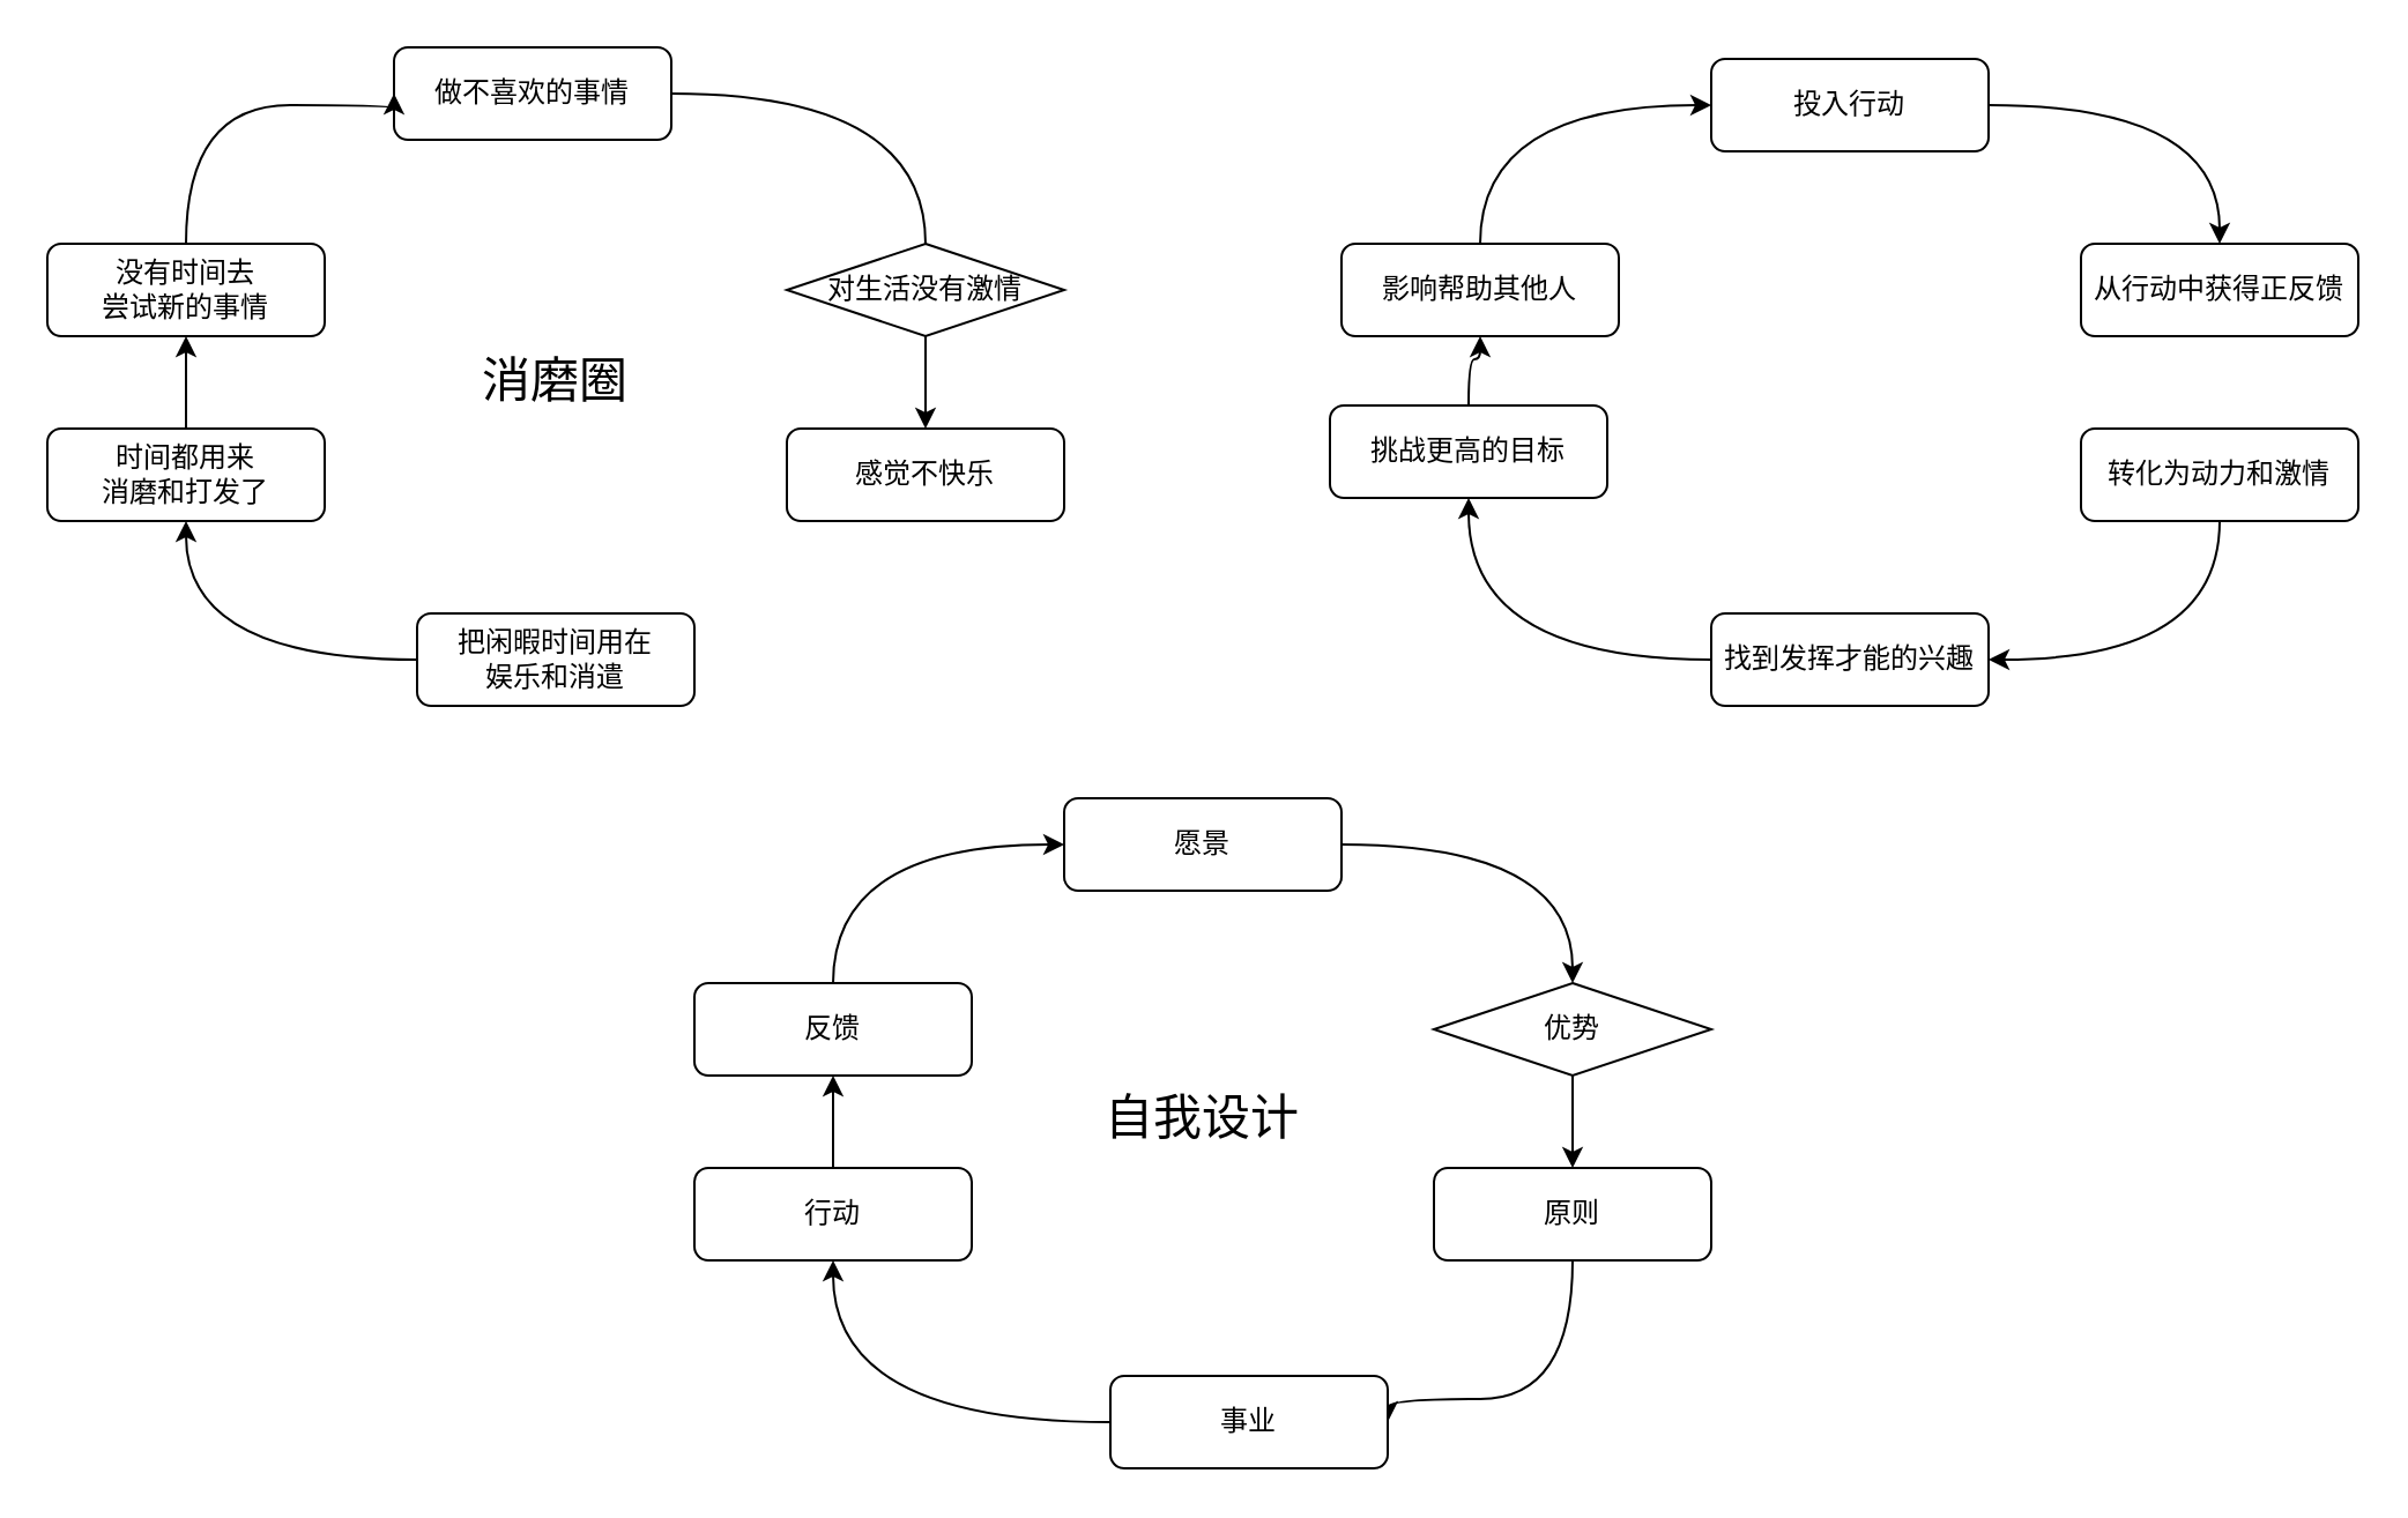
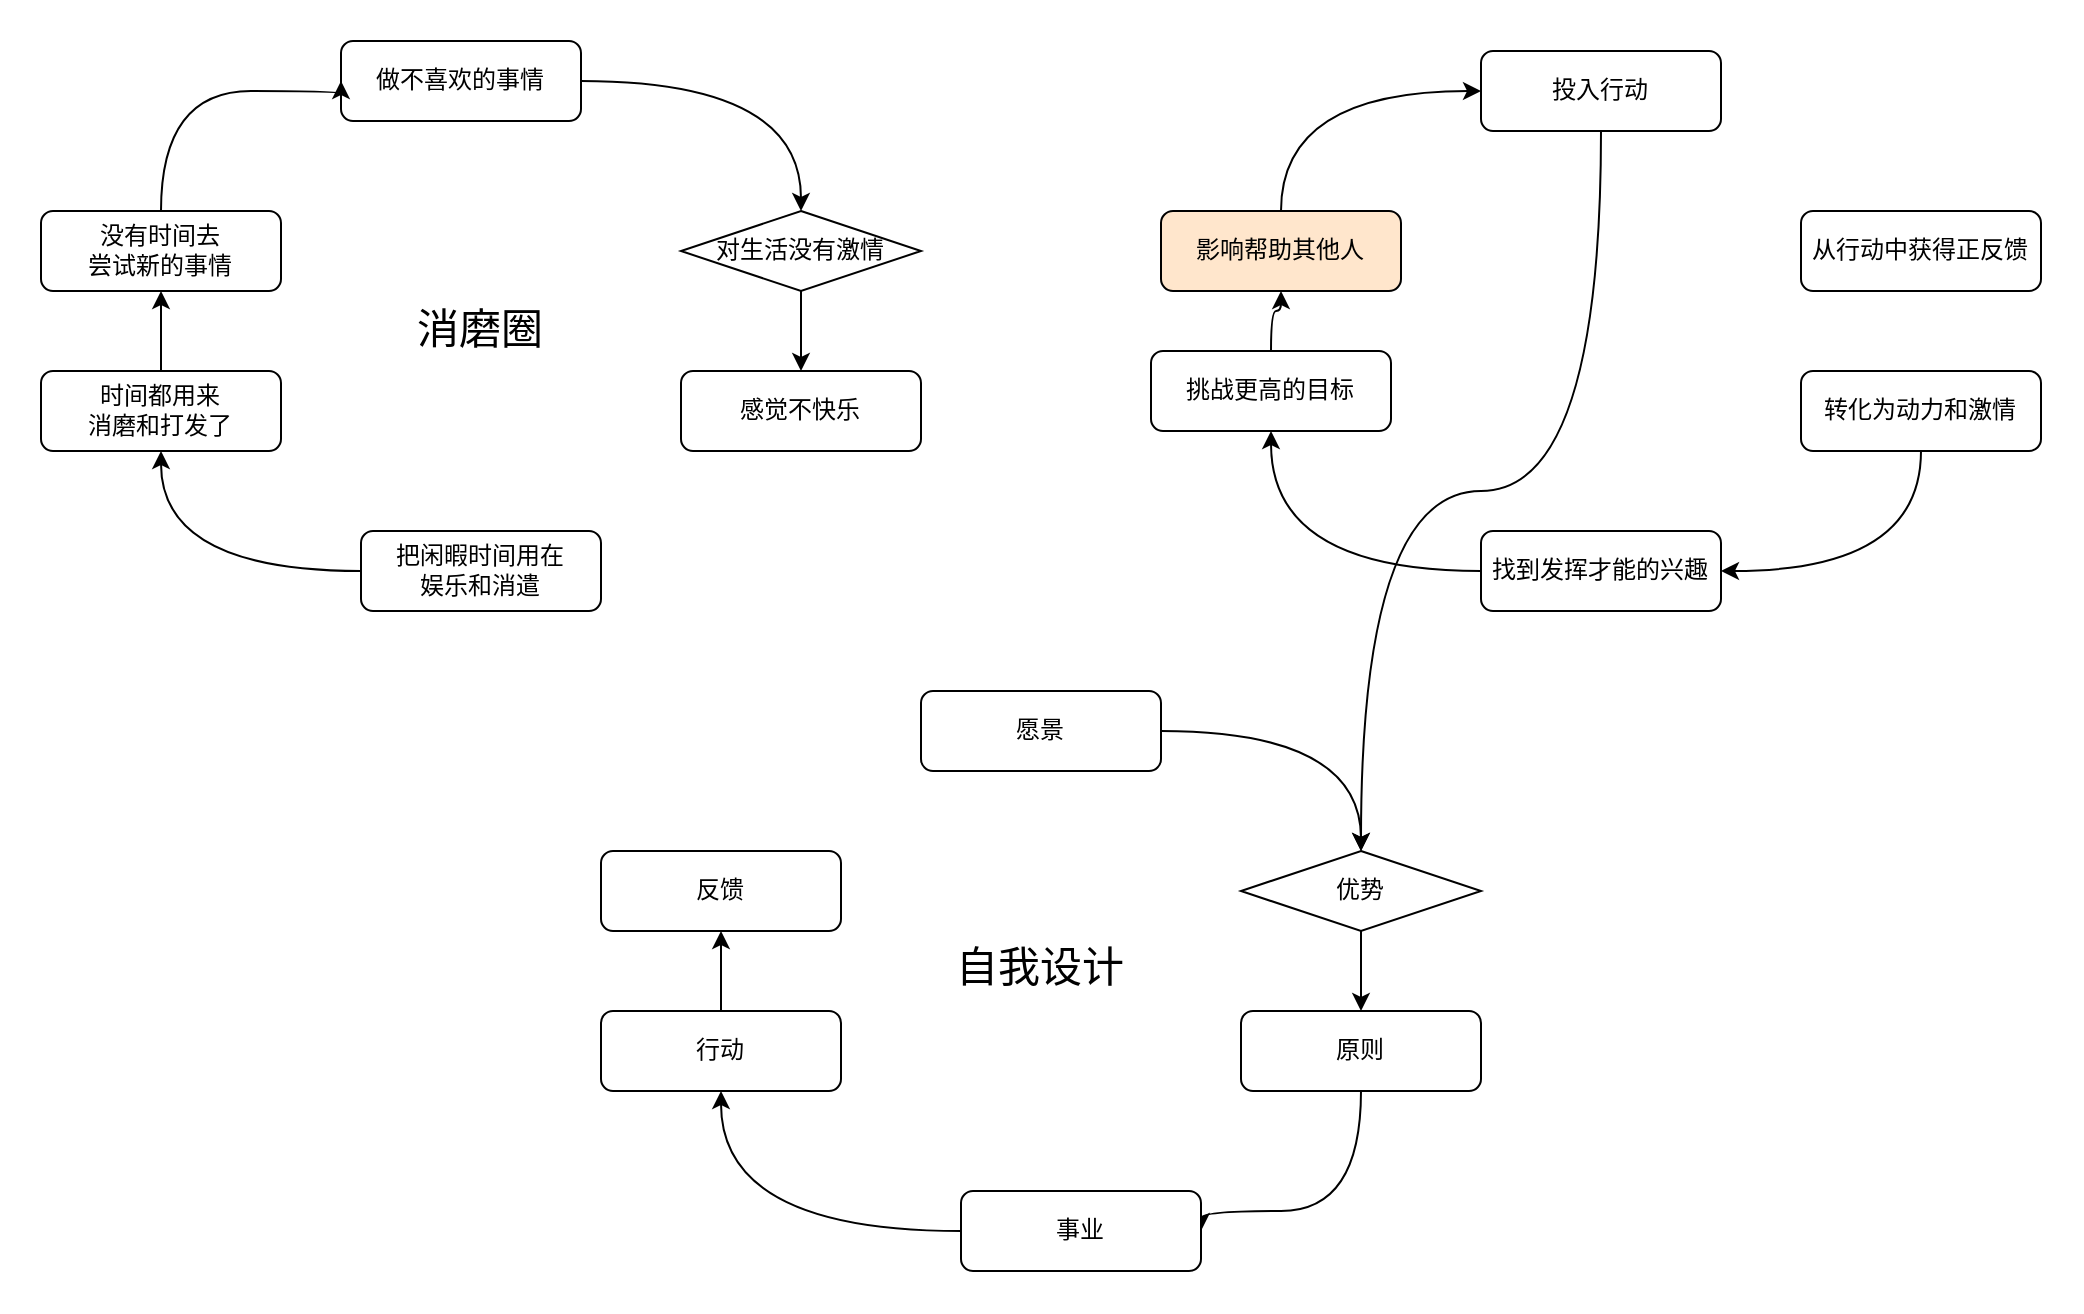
- <mxCell id="13" style="edgeStyle=orthogonalEdgeStyle;rounded=0;orthogonalLoop=1;jettySize=auto;html=1;curved=1;" edge="1" parent="1" source="14" target="15"><mxGeometry relative="1" as="geometry" /></mxCell>
+ <mxCell id="13" style="edgeStyle=orthogonalEdgeStyle;rounded=0;orthogonalLoop=1;jettySize=auto;html=1;curved=1;" edge="1" parent="1" source="14" target="27"><mxGeometry relative="1" as="geometry" /></mxCell>
- <mxCell id="2" style="edgeStyle=orthogonalEdgeStyle;rounded=0;orthogonalLoop=1;jettySize=auto;html=1;curved=1;endArrow=none;" edge="1" parent="1" source="3" target="5"><mxGeometry relative="1" as="geometry" /></mxCell>
+ <mxCell id="2" style="edgeStyle=orthogonalEdgeStyle;rounded=0;orthogonalLoop=1;jettySize=auto;html=1;curved=1;" edge="1" parent="1" source="3" target="5"><mxGeometry relative="1" as="geometry" /></mxCell>
- <mxCell id="23" value="影响帮助其他人" style="rounded=1;whiteSpace=wrap;html=1;" vertex="1" parent="1"><mxGeometry x="580" y="105" width="120" height="40" as="geometry" /></mxCell>
+ <mxCell id="23" value="影响帮助其他人" style="rounded=1;whiteSpace=wrap;html=1;fillColor=#ffe6cc;" vertex="1" parent="1"><mxGeometry x="580" y="105" width="120" height="40" as="geometry" /></mxCell>
- <mxCell id="34" style="edgeStyle=orthogonalEdgeStyle;curved=1;rounded=0;orthogonalLoop=1;jettySize=auto;html=1;entryX=0;entryY=0.5;entryDx=0;entryDy=0;strokeColor=default;align=center;verticalAlign=middle;fontFamily=Helvetica;fontSize=11;fontColor=default;labelBackgroundColor=default;endArrow=classic;" edge="1" parent="1" source="35" target="25"><mxGeometry relative="1" as="geometry"><Array as="points"><mxPoint x="360" y="365" /></Array></mxGeometry></mxCell>
